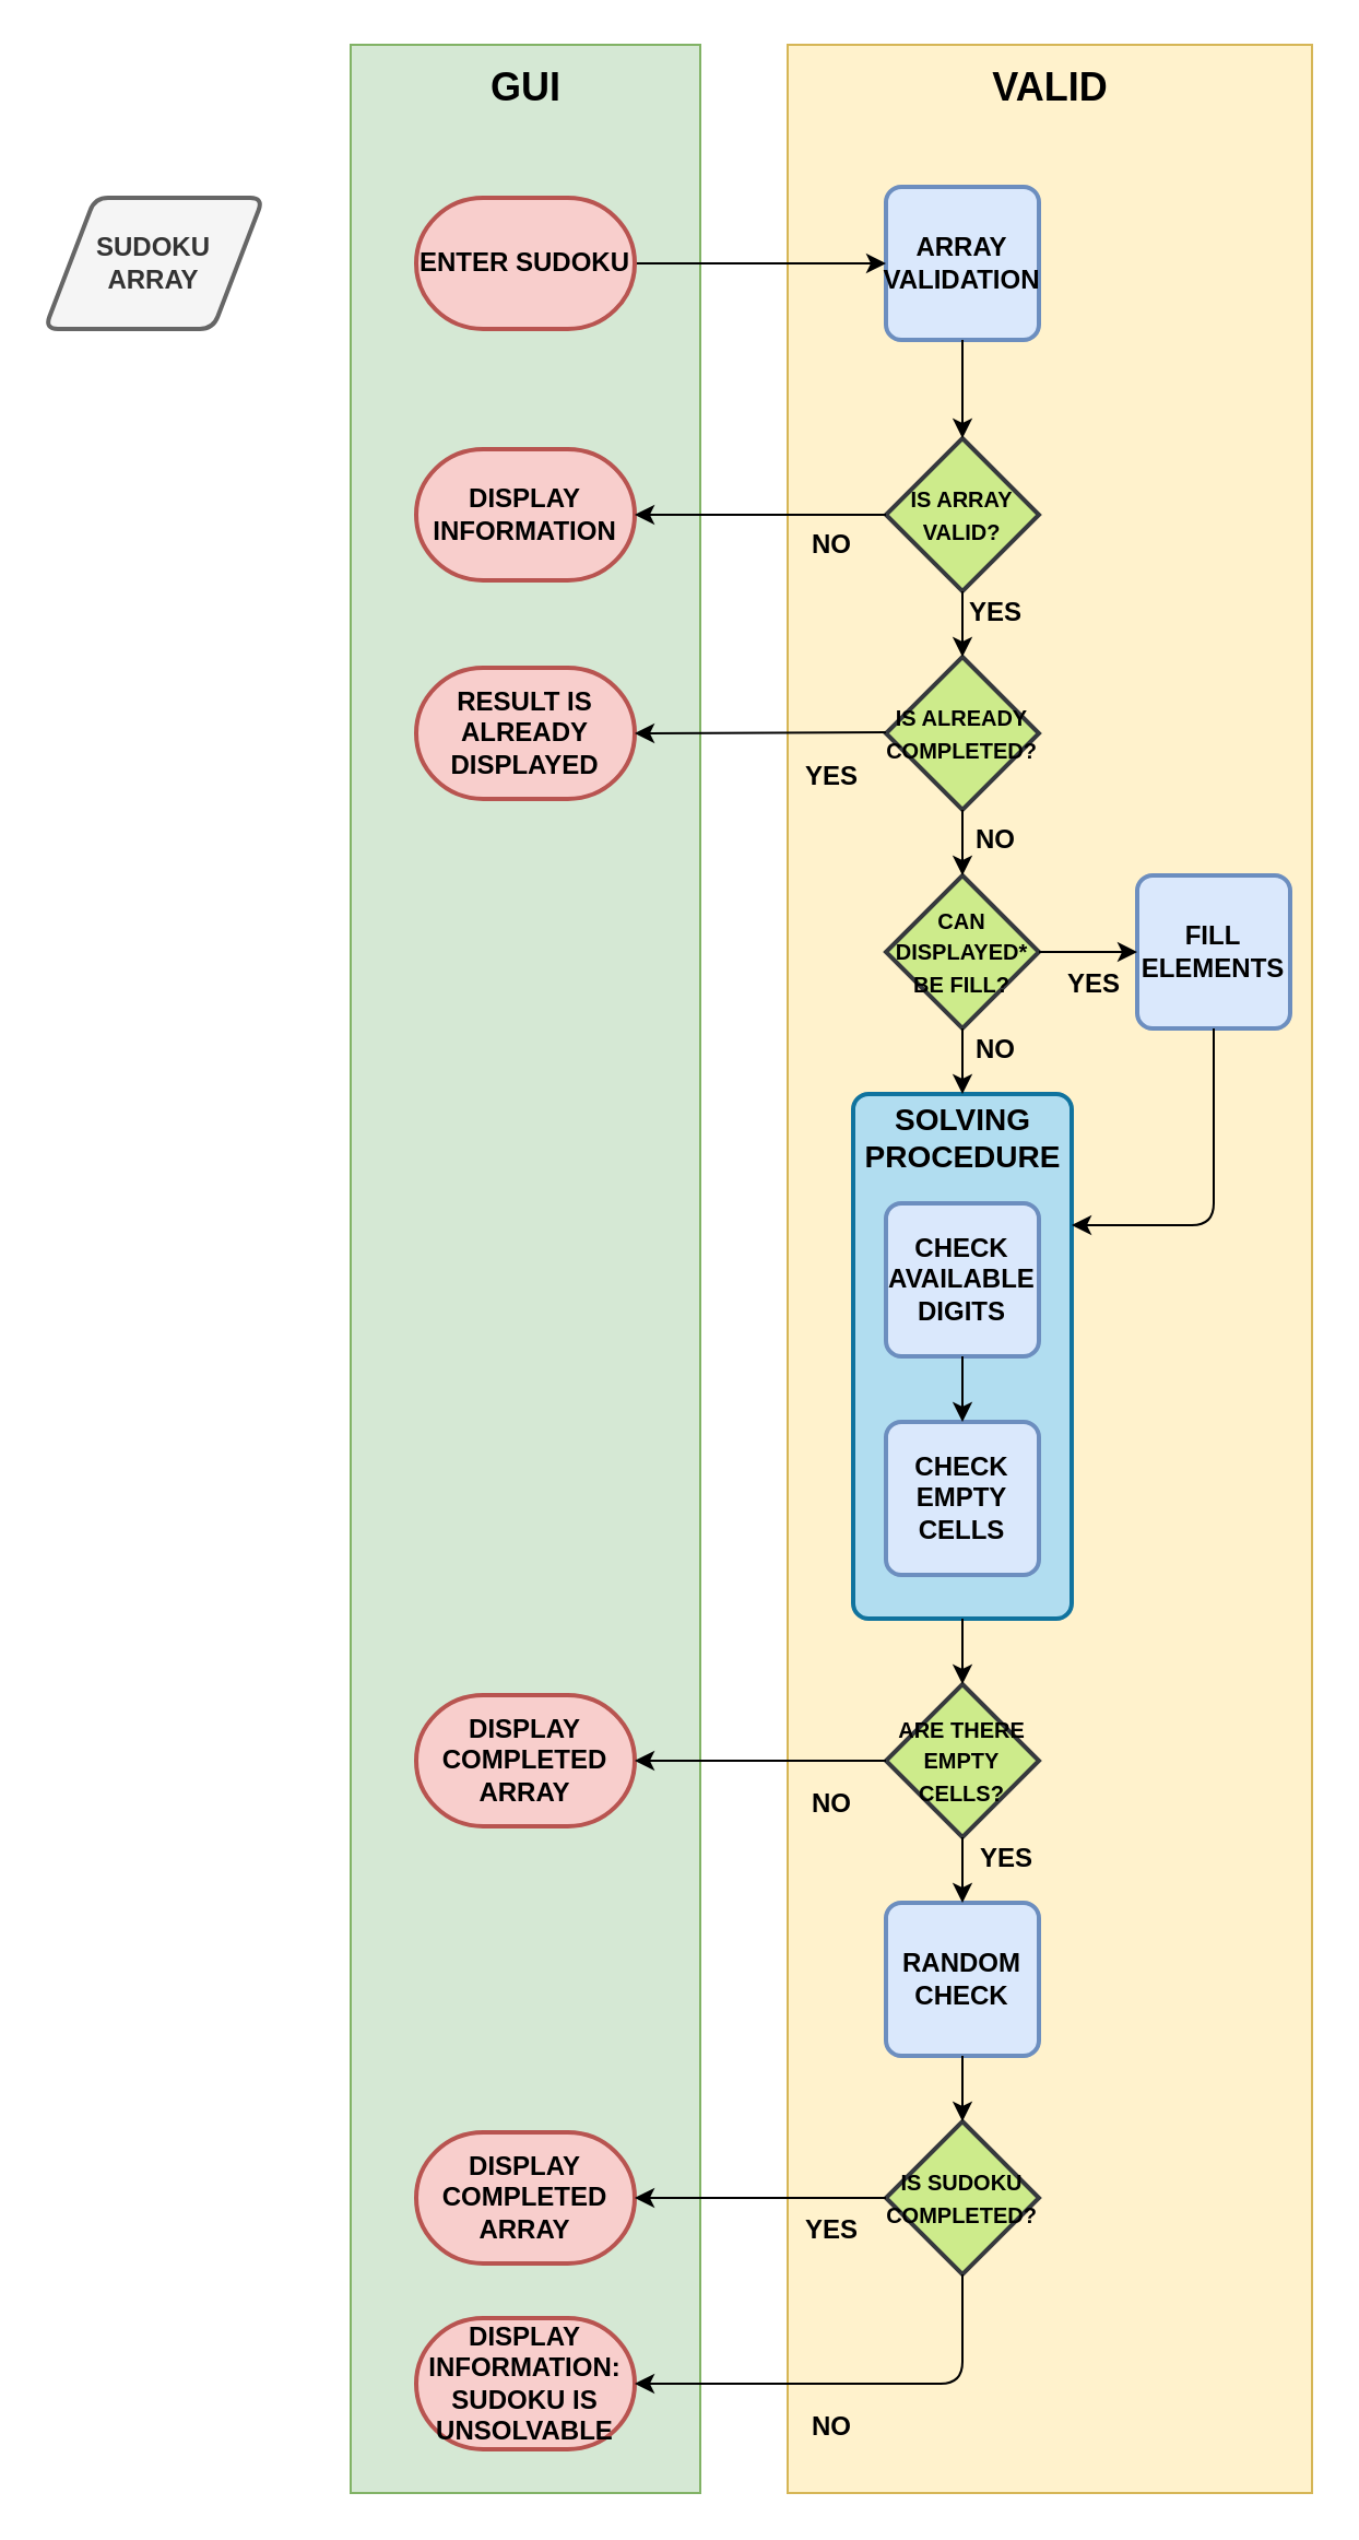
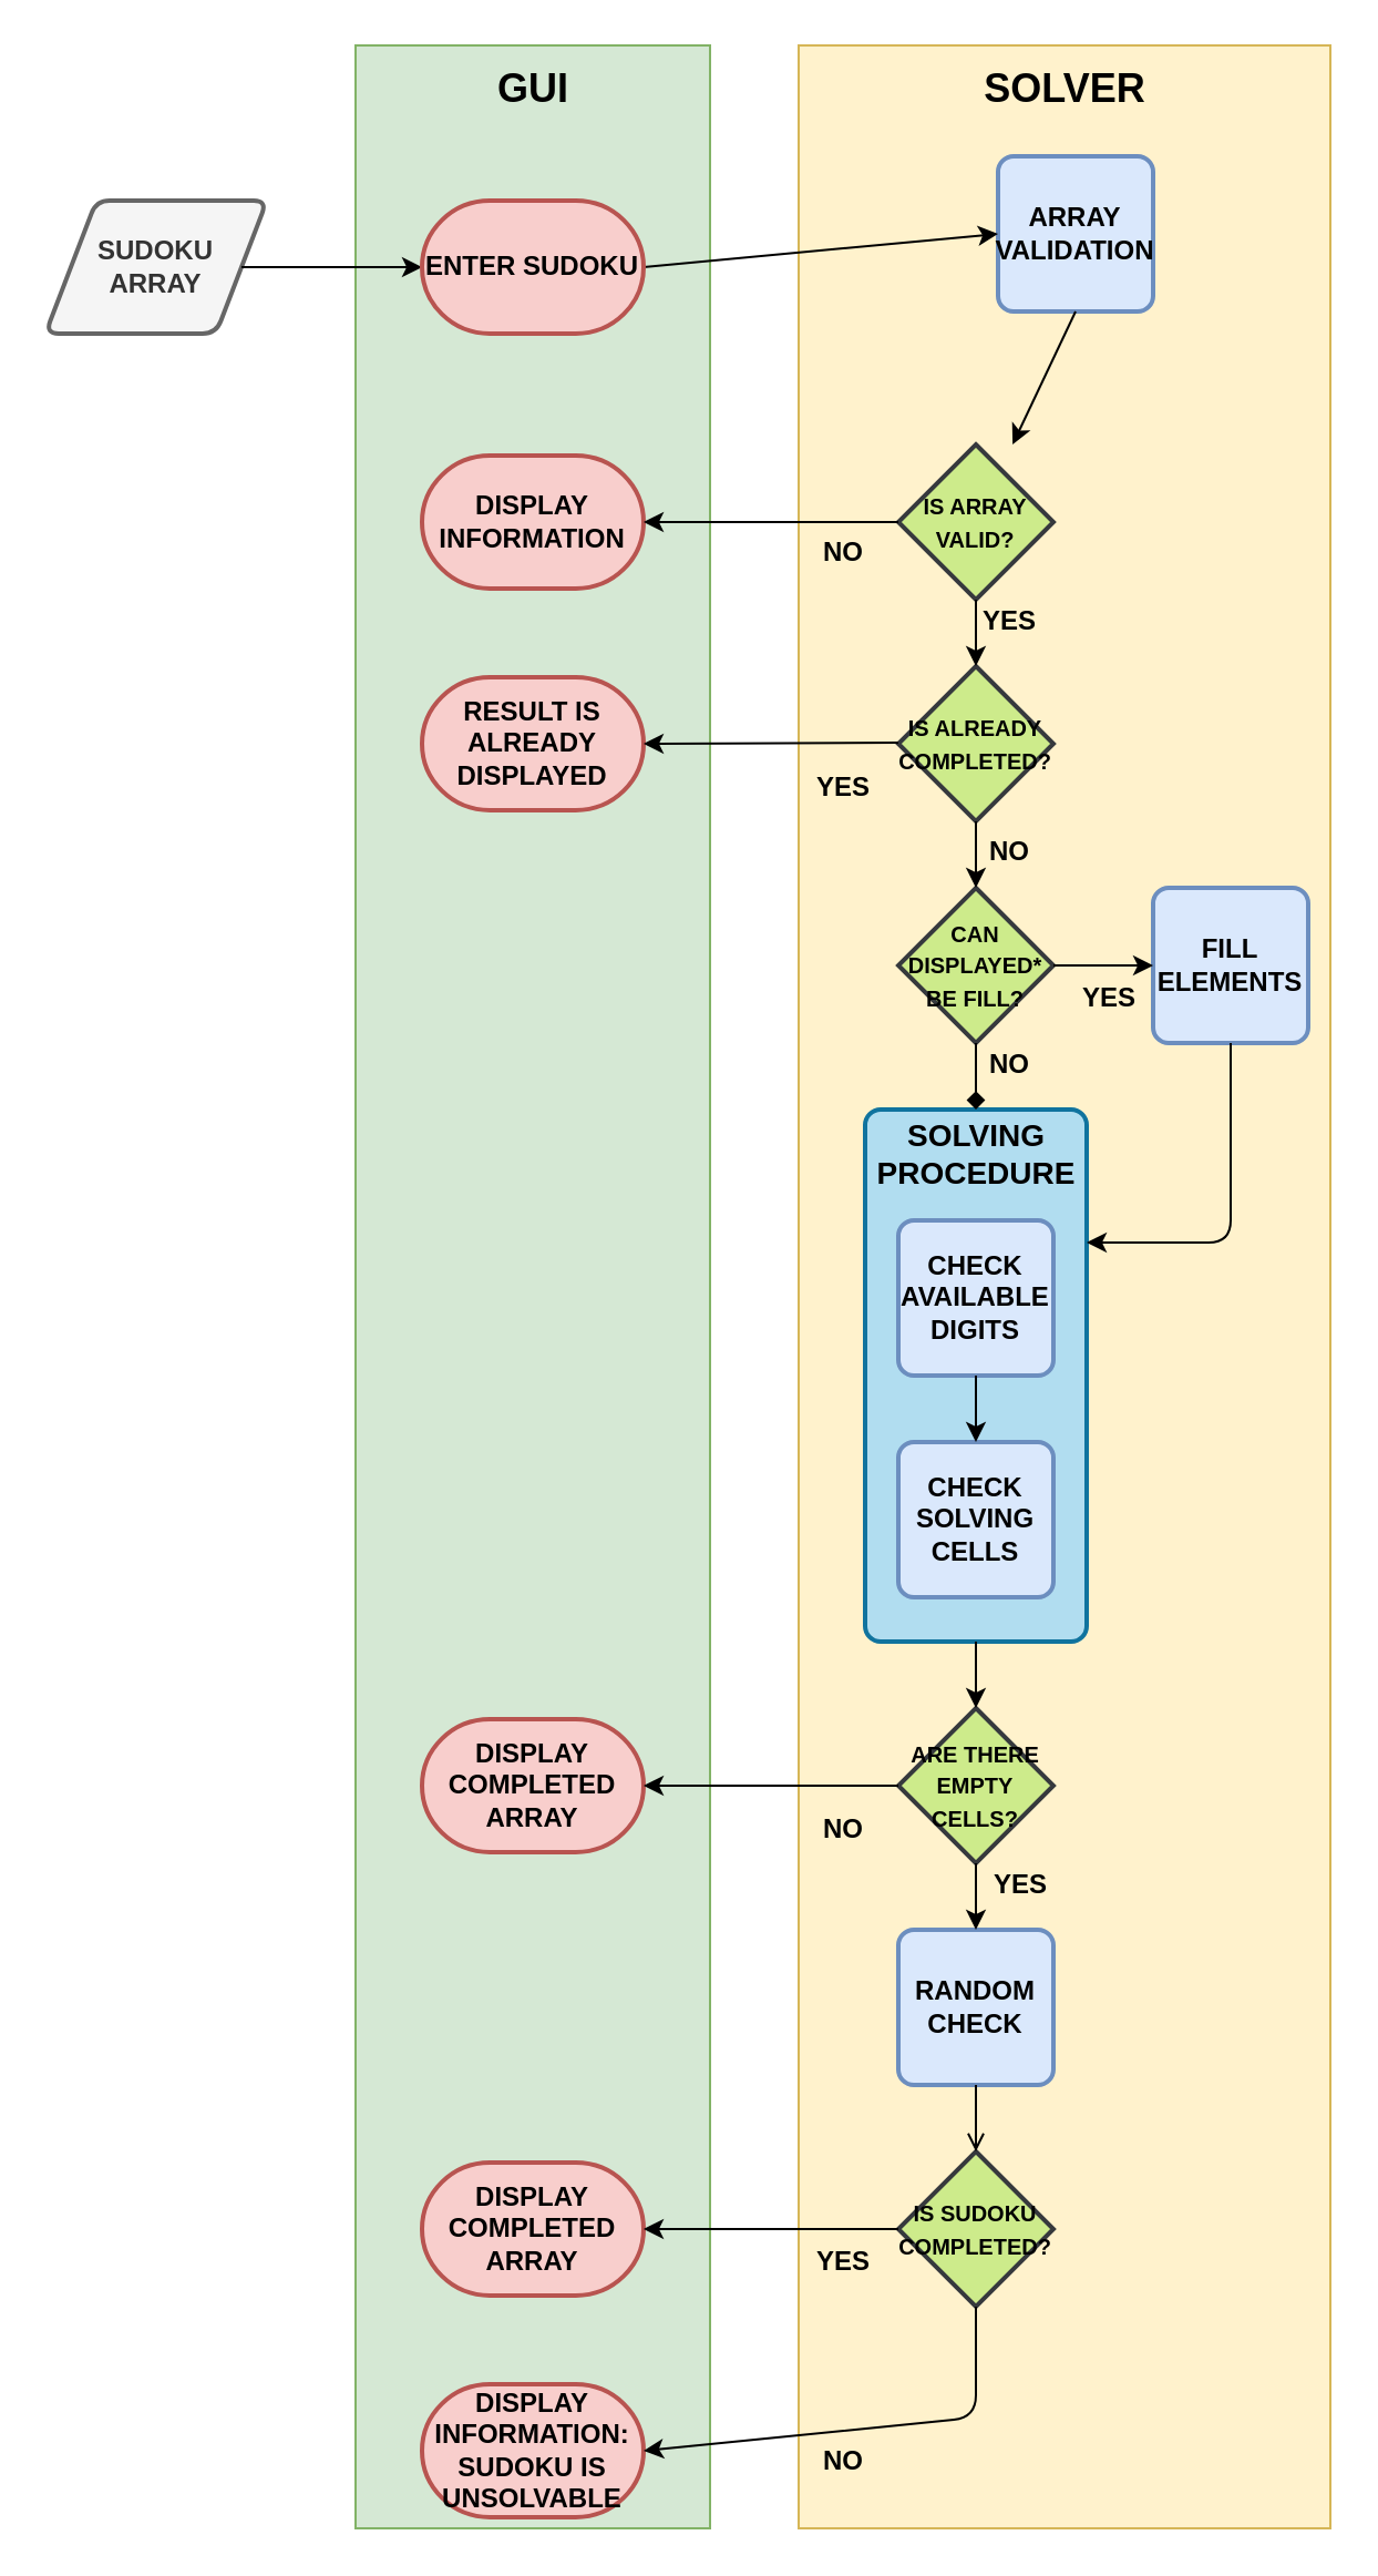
- <mxCell id="5" value="&lt;font style=&quot;font-size: 18px&quot;&gt;&lt;b&gt;VALID&lt;/b&gt;&lt;/font&gt;" style="text;html=1;align=center;verticalAlign=middle;resizable=0;points=[];autosize=1;" vertex="1" parent="1"><mxGeometry x="435" y="30" width="90" height="20" as="geometry" /></mxCell>
+ <mxCell id="5" value="&lt;font style=&quot;font-size: 18px&quot;&gt;&lt;b&gt;SOLVER&lt;/b&gt;&lt;/font&gt;" style="text;html=1;align=center;verticalAlign=middle;resizable=0;points=[];autosize=1;" vertex="1" parent="1"><mxGeometry x="435" y="30" width="90" height="20" as="geometry" /></mxCell>
+ <mxCell id="9" value="" style="endArrow=classic;html=1;exitX=1;exitY=0.5;exitDx=0;exitDy=0;entryX=0;entryY=0.5;entryDx=0;entryDy=0;entryPerimeter=0;" edge="1" parent="1" source="6" target="51"><mxGeometry width="50" height="50" relative="1" as="geometry"><mxPoint x="20" y="160" as="sourcePoint" /><mxPoint x="205" y="120" as="targetPoint" /></mxGeometry></mxCell>
- <mxCell id="7" value="&lt;div&gt;&lt;b&gt;ARRAY&lt;/b&gt;&lt;/div&gt;&lt;div&gt;&lt;b&gt;VALIDATION&lt;br&gt;&lt;/b&gt;&lt;/div&gt;" style="rounded=1;whiteSpace=wrap;html=1;absoluteArcSize=1;arcSize=14;strokeWidth=2;fillColor=#dae8fc;strokeColor=#6c8ebf;" vertex="1" parent="1"><mxGeometry x="405" y="85" width="70" height="70" as="geometry" /></mxCell>
+ <mxCell id="7" value="&lt;div&gt;&lt;b&gt;ARRAY&lt;/b&gt;&lt;/div&gt;&lt;div&gt;&lt;b&gt;VALIDATION&lt;br&gt;&lt;/b&gt;&lt;/div&gt;" style="rounded=1;whiteSpace=wrap;html=1;absoluteArcSize=1;arcSize=14;strokeWidth=2;fillColor=#dae8fc;strokeColor=#6c8ebf;" vertex="1" parent="1"><mxGeometry x="450" y="70" width="70" height="70" as="geometry" /></mxCell>
- <mxCell id="31" value="" style="endArrow=classic;html=1;exitX=0.5;exitY=1;exitDx=0;exitDy=0;exitPerimeter=0;entryX=0.5;entryY=0;entryDx=0;entryDy=0;entryPerimeter=0;" edge="1" parent="1" source="22" target="30"><mxGeometry width="50" height="50" relative="1" as="geometry"><mxPoint x="450" y="165" as="sourcePoint" /><mxPoint x="450" y="210" as="targetPoint" /></mxGeometry></mxCell>
+ <mxCell id="31" value="" style="endArrow=diamond;html=1;exitX=0.5;exitY=1;exitDx=0;exitDy=0;exitPerimeter=0;entryX=0.5;entryY=0;entryDx=0;entryDy=0;entryPerimeter=0;" edge="1" parent="1" source="22" target="30"><mxGeometry width="50" height="50" relative="1" as="geometry"><mxPoint x="450" y="165" as="sourcePoint" /><mxPoint x="450" y="210" as="targetPoint" /></mxGeometry></mxCell>
- <mxCell id="29" value="&lt;div&gt;&lt;b&gt;CHECK&lt;/b&gt;&lt;/div&gt;&lt;div&gt;&lt;b&gt;EMPTY&lt;/b&gt;&lt;/div&gt;&lt;div&gt;&lt;b&gt;CELLS&lt;br&gt;&lt;/b&gt;&lt;/div&gt;" style="rounded=1;whiteSpace=wrap;html=1;absoluteArcSize=1;arcSize=14;strokeWidth=2;fillColor=#dae8fc;strokeColor=#6c8ebf;" vertex="1" parent="1"><mxGeometry x="405" y="650" width="70" height="70" as="geometry" /></mxCell>
+ <mxCell id="29" value="&lt;div&gt;&lt;b&gt;CHECK&lt;/b&gt;&lt;/div&gt;&lt;div&gt;&lt;b&gt;SOLVING&lt;/b&gt;&lt;/div&gt;&lt;div&gt;&lt;b&gt;CELLS&lt;br&gt;&lt;/b&gt;&lt;/div&gt;" style="rounded=1;whiteSpace=wrap;html=1;absoluteArcSize=1;arcSize=14;strokeWidth=2;fillColor=#dae8fc;strokeColor=#6c8ebf;" vertex="1" parent="1"><mxGeometry x="405" y="650" width="70" height="70" as="geometry" /></mxCell>
- <mxCell id="48" value="" style="endArrow=classic;html=1;exitX=0.5;exitY=1;exitDx=0;exitDy=0;entryX=0.5;entryY=0;entryDx=0;entryDy=0;entryPerimeter=0;" edge="1" parent="1" source="40" target="43"><mxGeometry width="50" height="50" relative="1" as="geometry"><mxPoint x="450" y="750" as="sourcePoint" /><mxPoint x="450" y="780" as="targetPoint" /></mxGeometry></mxCell>
+ <mxCell id="48" value="" style="endArrow=open;html=1;exitX=0.5;exitY=1;exitDx=0;exitDy=0;entryX=0.5;entryY=0;entryDx=0;entryDy=0;entryPerimeter=0;" edge="1" parent="1" source="40" target="43"><mxGeometry width="50" height="50" relative="1" as="geometry"><mxPoint x="450" y="750" as="sourcePoint" /><mxPoint x="450" y="780" as="targetPoint" /></mxGeometry></mxCell>
- <mxCell id="45" value="&lt;div&gt;&lt;b&gt;DISPLAY INFORMATION: SUDOKU IS UNSOLVABLE&lt;br&gt;&lt;/b&gt;&lt;/div&gt;" style="strokeWidth=2;html=1;shape=mxgraph.flowchart.terminator;whiteSpace=wrap;fillColor=#f8cecc;strokeColor=#b85450;" vertex="1" parent="1"><mxGeometry x="190" y="1060" width="100" height="60" as="geometry" /></mxCell>
+ <mxCell id="45" value="&lt;div&gt;&lt;b&gt;DISPLAY INFORMATION: SUDOKU IS UNSOLVABLE&lt;br&gt;&lt;/b&gt;&lt;/div&gt;" style="strokeWidth=2;html=1;shape=mxgraph.flowchart.terminator;whiteSpace=wrap;fillColor=#f8cecc;strokeColor=#b85450;" vertex="1" parent="1"><mxGeometry x="190" y="1075" width="100" height="60" as="geometry" /></mxCell>
